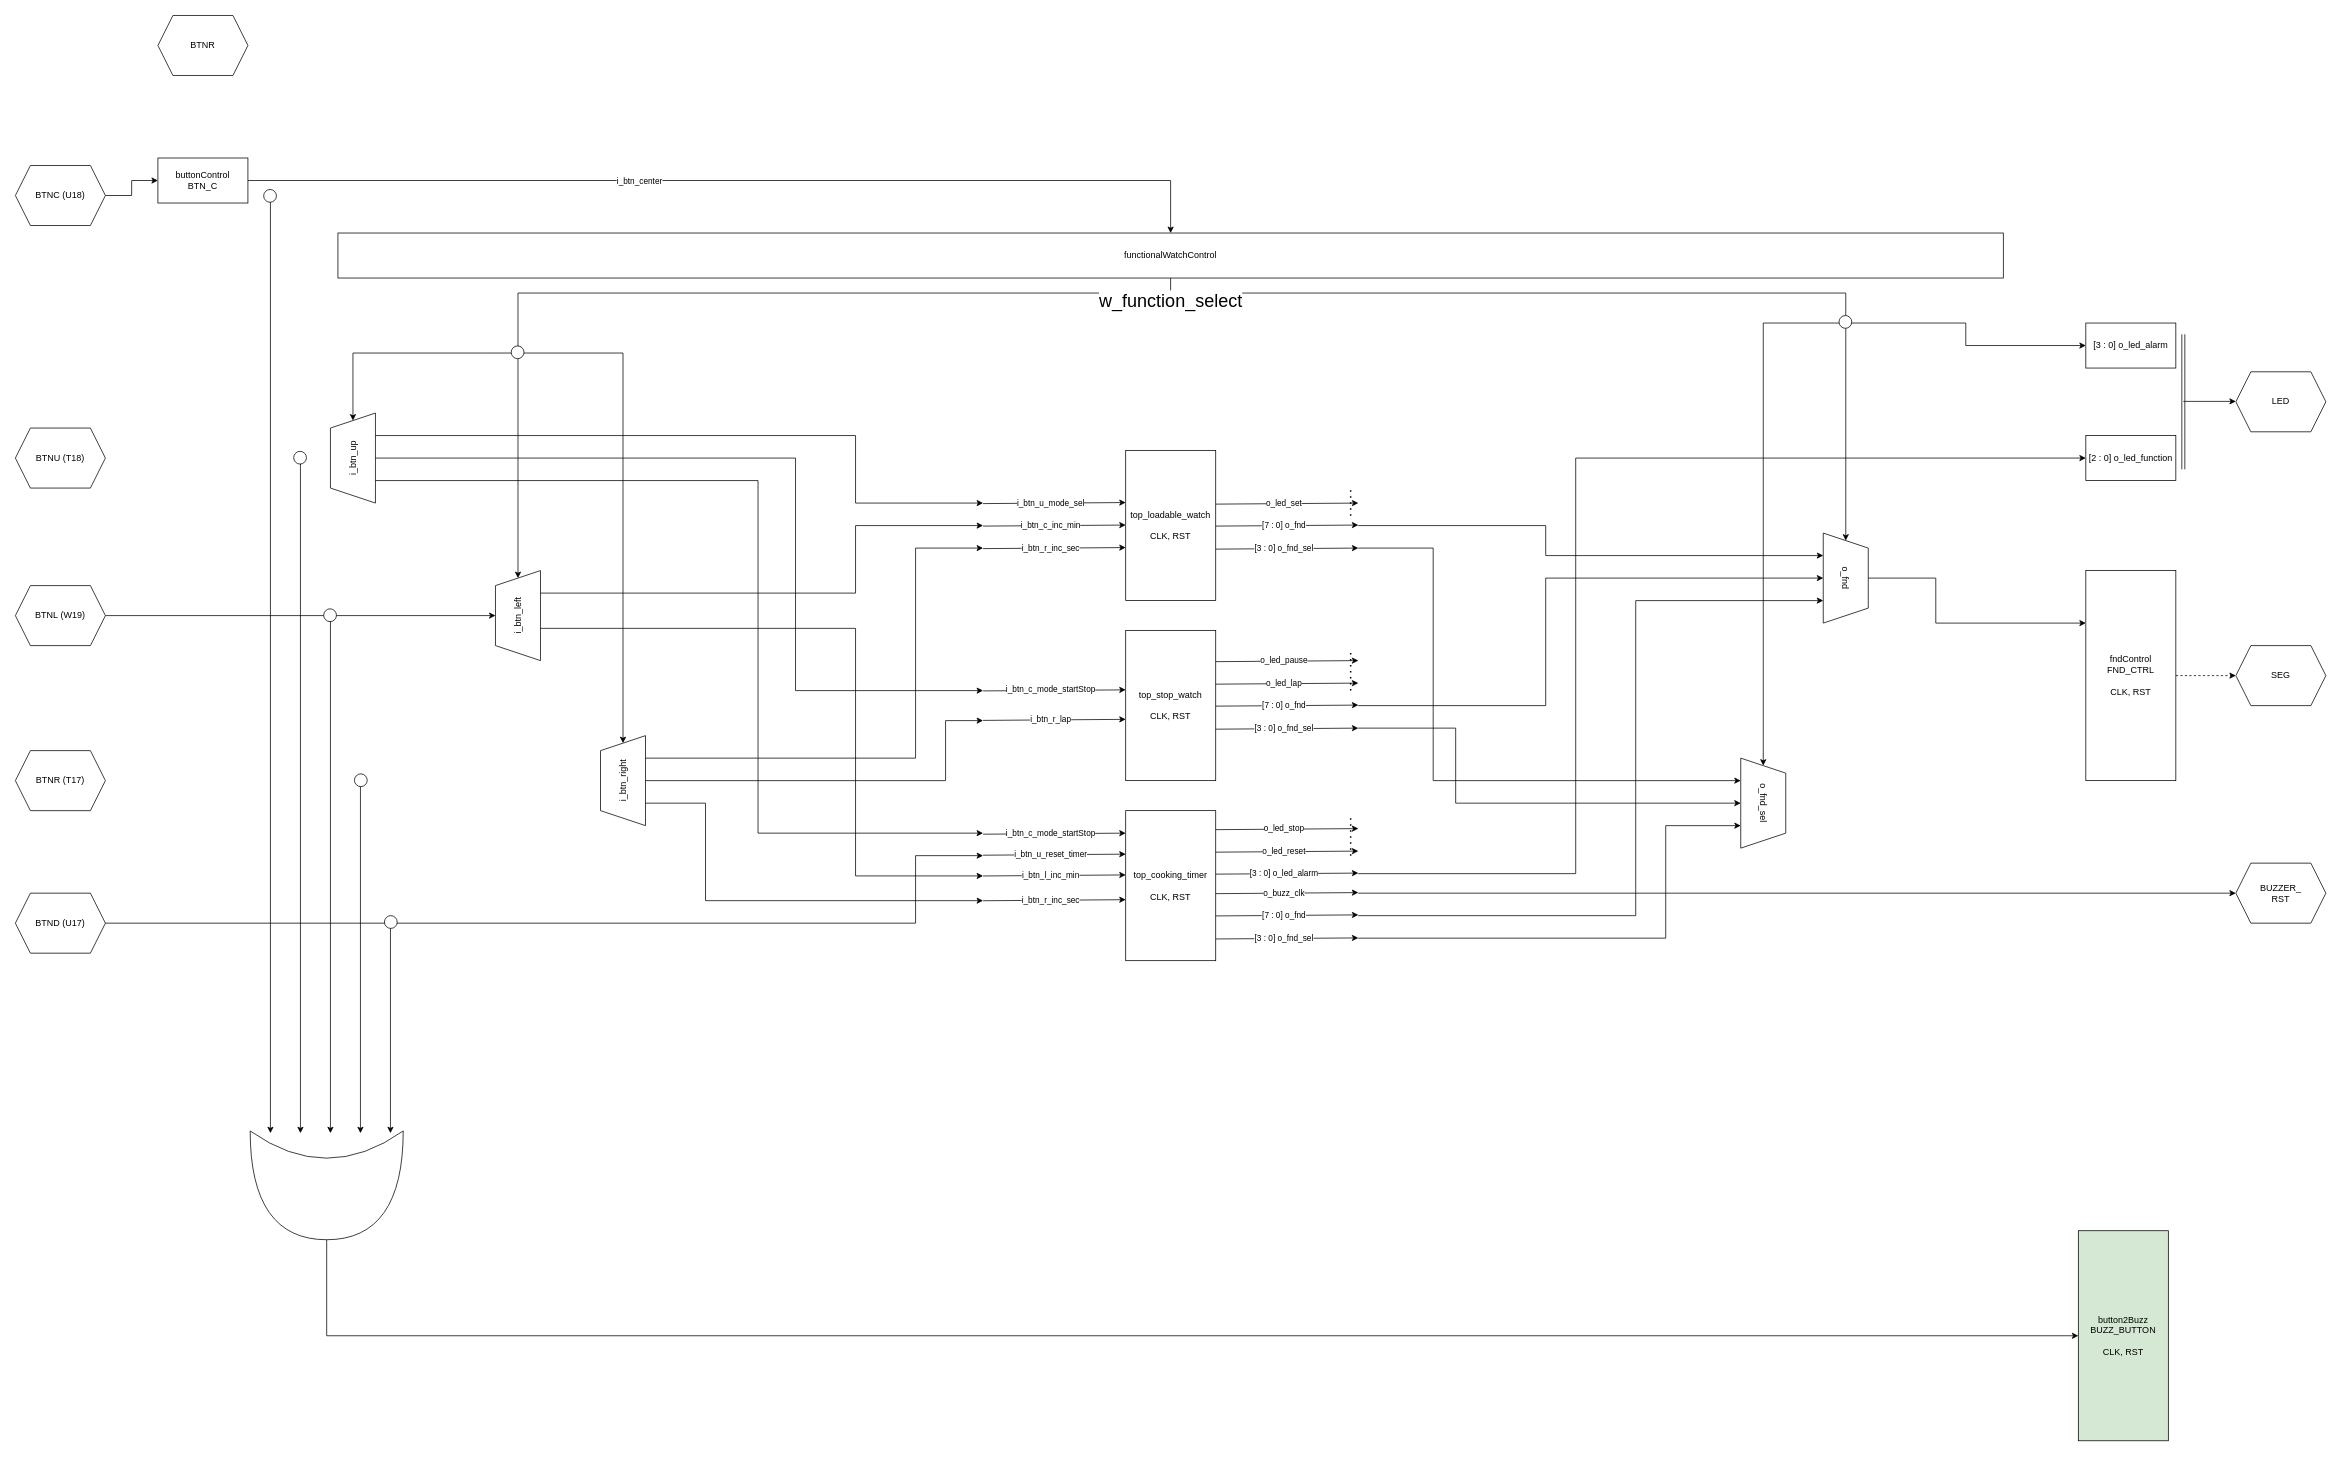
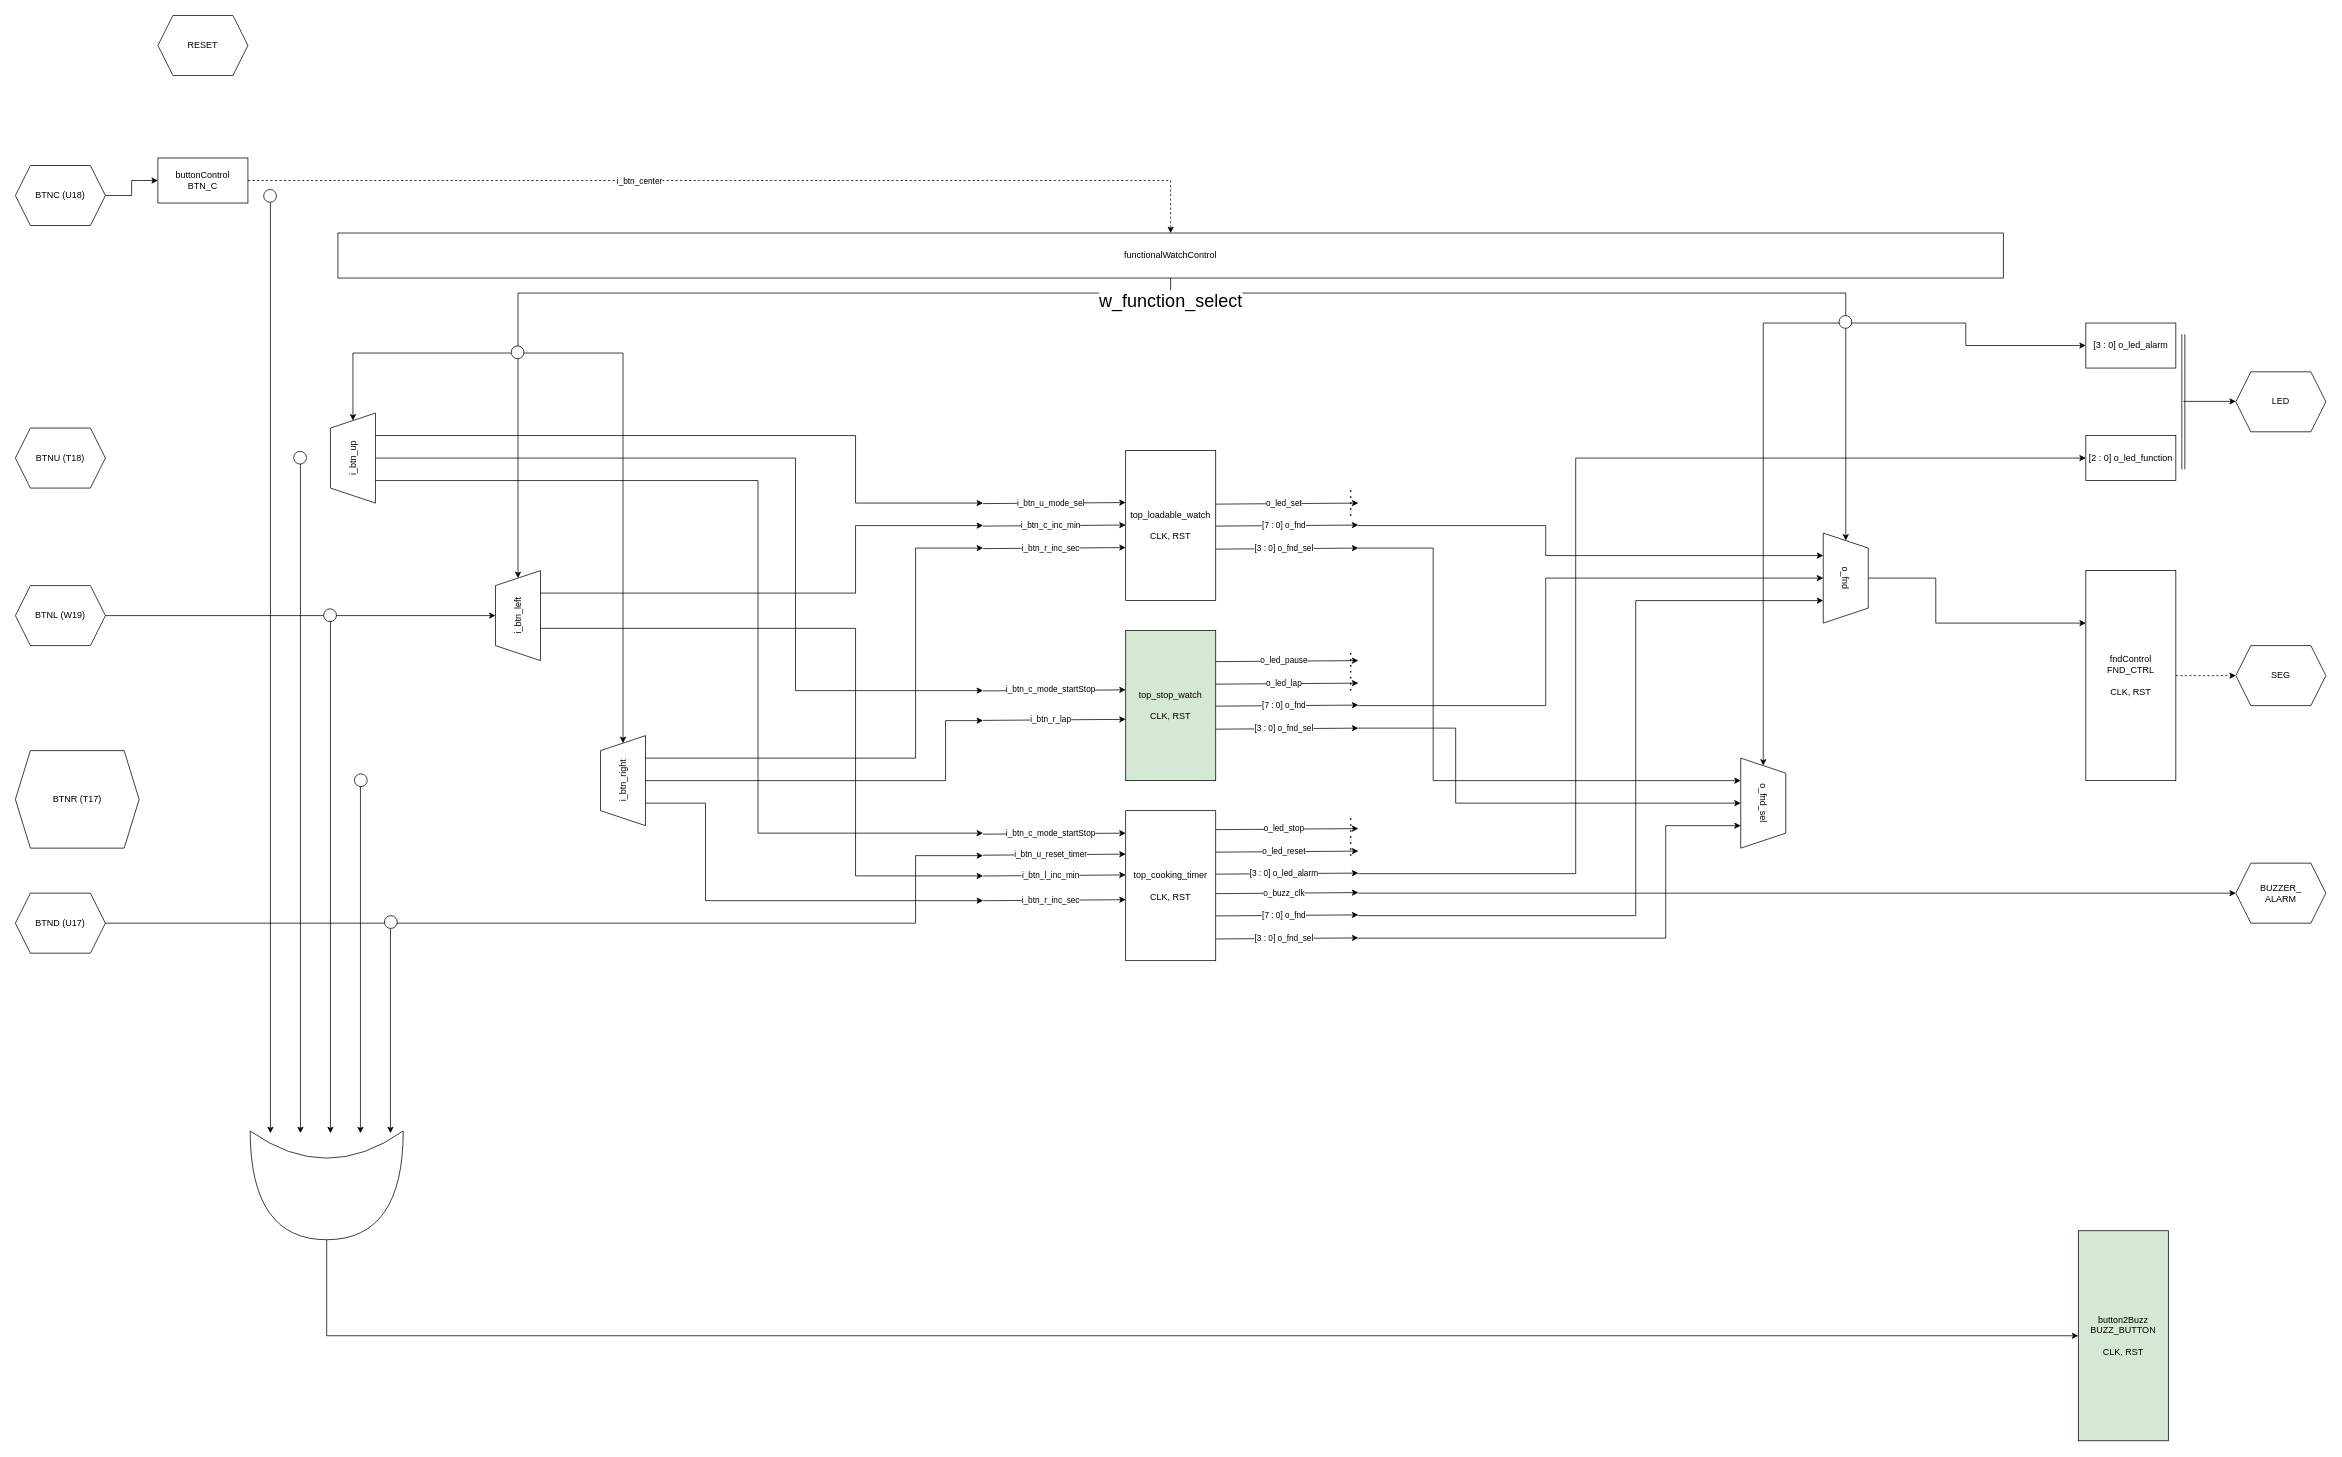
- <mxCell id="104" value="BTNR" style="shape=hexagon;perimeter=hexagonPerimeter2;whiteSpace=wrap;html=1;fixedSize=1;" parent="1" vertex="1"><mxGeometry x="210" y="20" width="120" height="80" as="geometry" /></mxCell>
+ <mxCell id="104" value="RESET" style="shape=hexagon;perimeter=hexagonPerimeter2;whiteSpace=wrap;html=1;fixedSize=1;" parent="1" vertex="1"><mxGeometry x="210" y="20" width="120" height="80" as="geometry" /></mxCell>
- <mxCell id="87" style="edgeStyle=orthogonalEdgeStyle;rounded=0;orthogonalLoop=1;jettySize=auto;html=1;entryX=0.5;entryY=0;entryDx=0;entryDy=0;" parent="1" source="89" target="86" edge="1"><mxGeometry relative="1" as="geometry" /></mxCell>
+ <mxCell id="87" style="edgeStyle=orthogonalEdgeStyle;rounded=0;orthogonalLoop=1;jettySize=auto;html=1;entryX=0.5;entryY=0;entryDx=0;entryDy=0;dashed=1;" parent="1" source="89" target="86" edge="1"><mxGeometry relative="1" as="geometry" /></mxCell>
- <mxCell id="15" value="top_stop_watch&lt;div&gt;&lt;br&gt;&lt;/div&gt;&lt;div&gt;CLK, RST&lt;/div&gt;" style="rounded=0;whiteSpace=wrap;html=1;" parent="1" vertex="1"><mxGeometry x="1500.12" y="840" width="120" height="200" as="geometry" /></mxCell>
+ <mxCell id="15" value="top_stop_watch&lt;div&gt;&lt;br&gt;&lt;/div&gt;&lt;div&gt;CLK, RST&lt;/div&gt;" style="rounded=0;whiteSpace=wrap;html=1;fillColor=#d5e8d4;" parent="1" vertex="1"><mxGeometry x="1500.12" y="840" width="120" height="200" as="geometry" /></mxCell>
- <mxCell id="61" value="&lt;div&gt;BTNR&amp;nbsp;&lt;span style=&quot;background-color: initial;&quot;&gt;(T17)&lt;/span&gt;&lt;/div&gt;" style="shape=hexagon;perimeter=hexagonPerimeter2;whiteSpace=wrap;html=1;fixedSize=1;" parent="1" vertex="1"><mxGeometry x="20" y="1000" width="120" height="80" as="geometry" /></mxCell>
+ <mxCell id="61" value="&lt;div&gt;BTNR&amp;nbsp;&lt;span style=&quot;background-color: initial;&quot;&gt;(T17)&lt;/span&gt;&lt;/div&gt;" style="shape=hexagon;perimeter=hexagonPerimeter2;whiteSpace=wrap;html=1;fixedSize=1;" parent="1" vertex="1"><mxGeometry x="20" y="1000" width="165" height="130" as="geometry" /></mxCell>
- <mxCell id="82" value="BUZZER_&lt;div&gt;RST&lt;/div&gt;" style="shape=hexagon;perimeter=hexagonPerimeter2;whiteSpace=wrap;html=1;fixedSize=1;" parent="1" vertex="1"><mxGeometry x="2980" y="1150" width="120" height="80" as="geometry" /></mxCell>
+ <mxCell id="82" value="BUZZER_&lt;div&gt;ALARM&lt;/div&gt;" style="shape=hexagon;perimeter=hexagonPerimeter2;whiteSpace=wrap;html=1;fixedSize=1;" parent="1" vertex="1"><mxGeometry x="2980" y="1150" width="120" height="80" as="geometry" /></mxCell>
